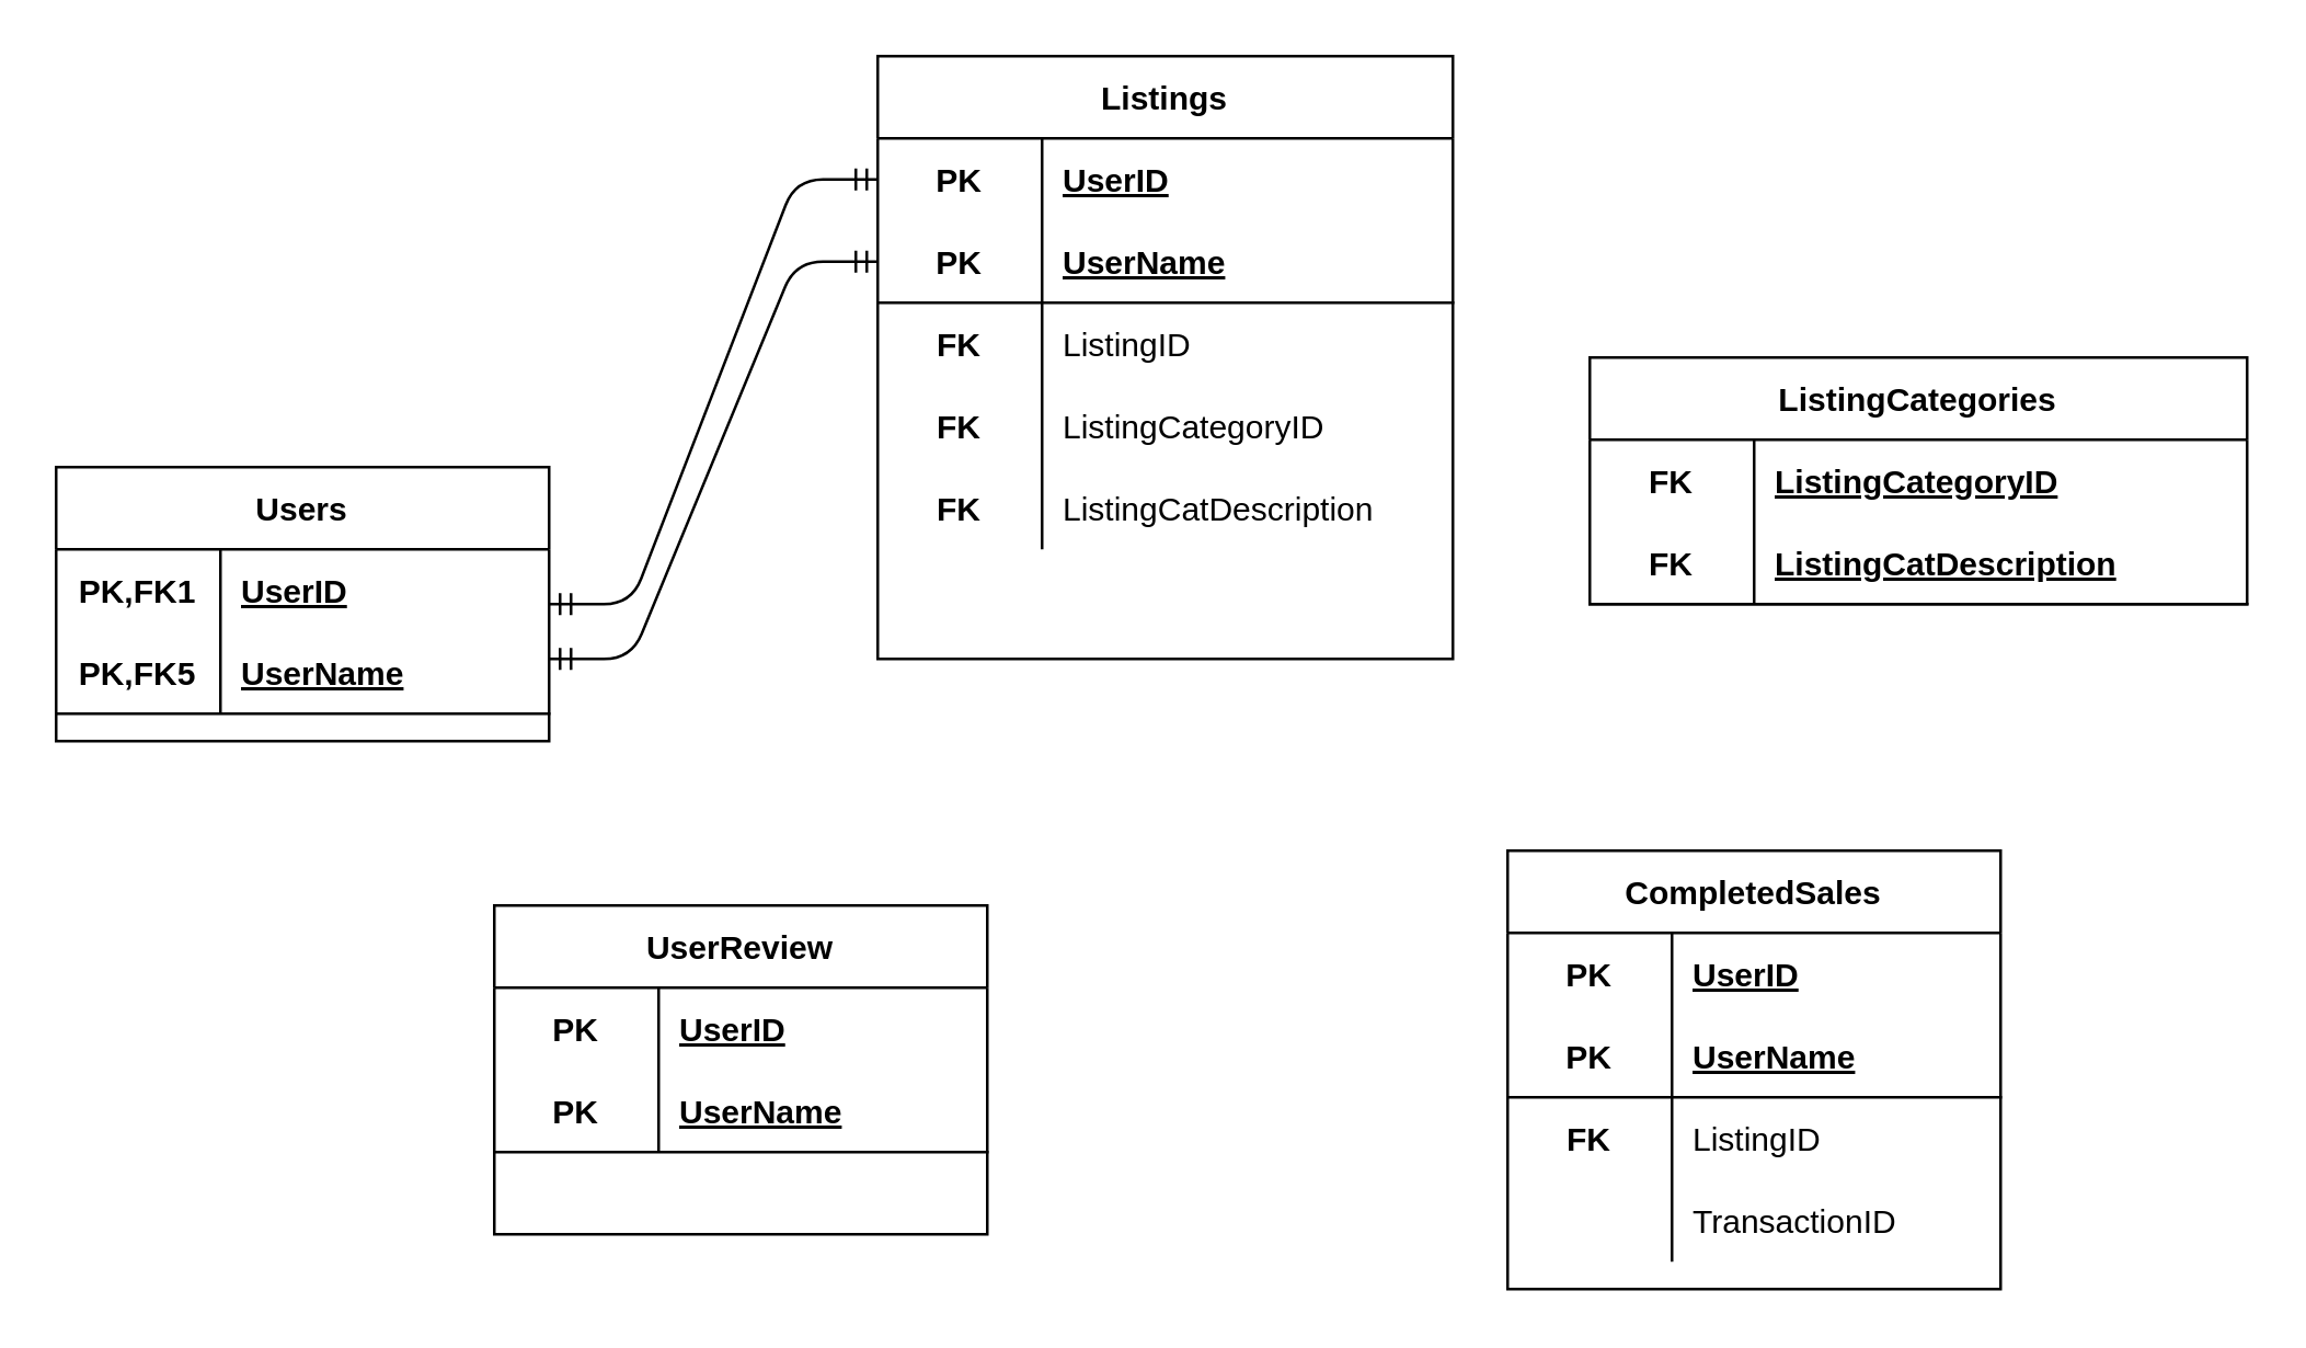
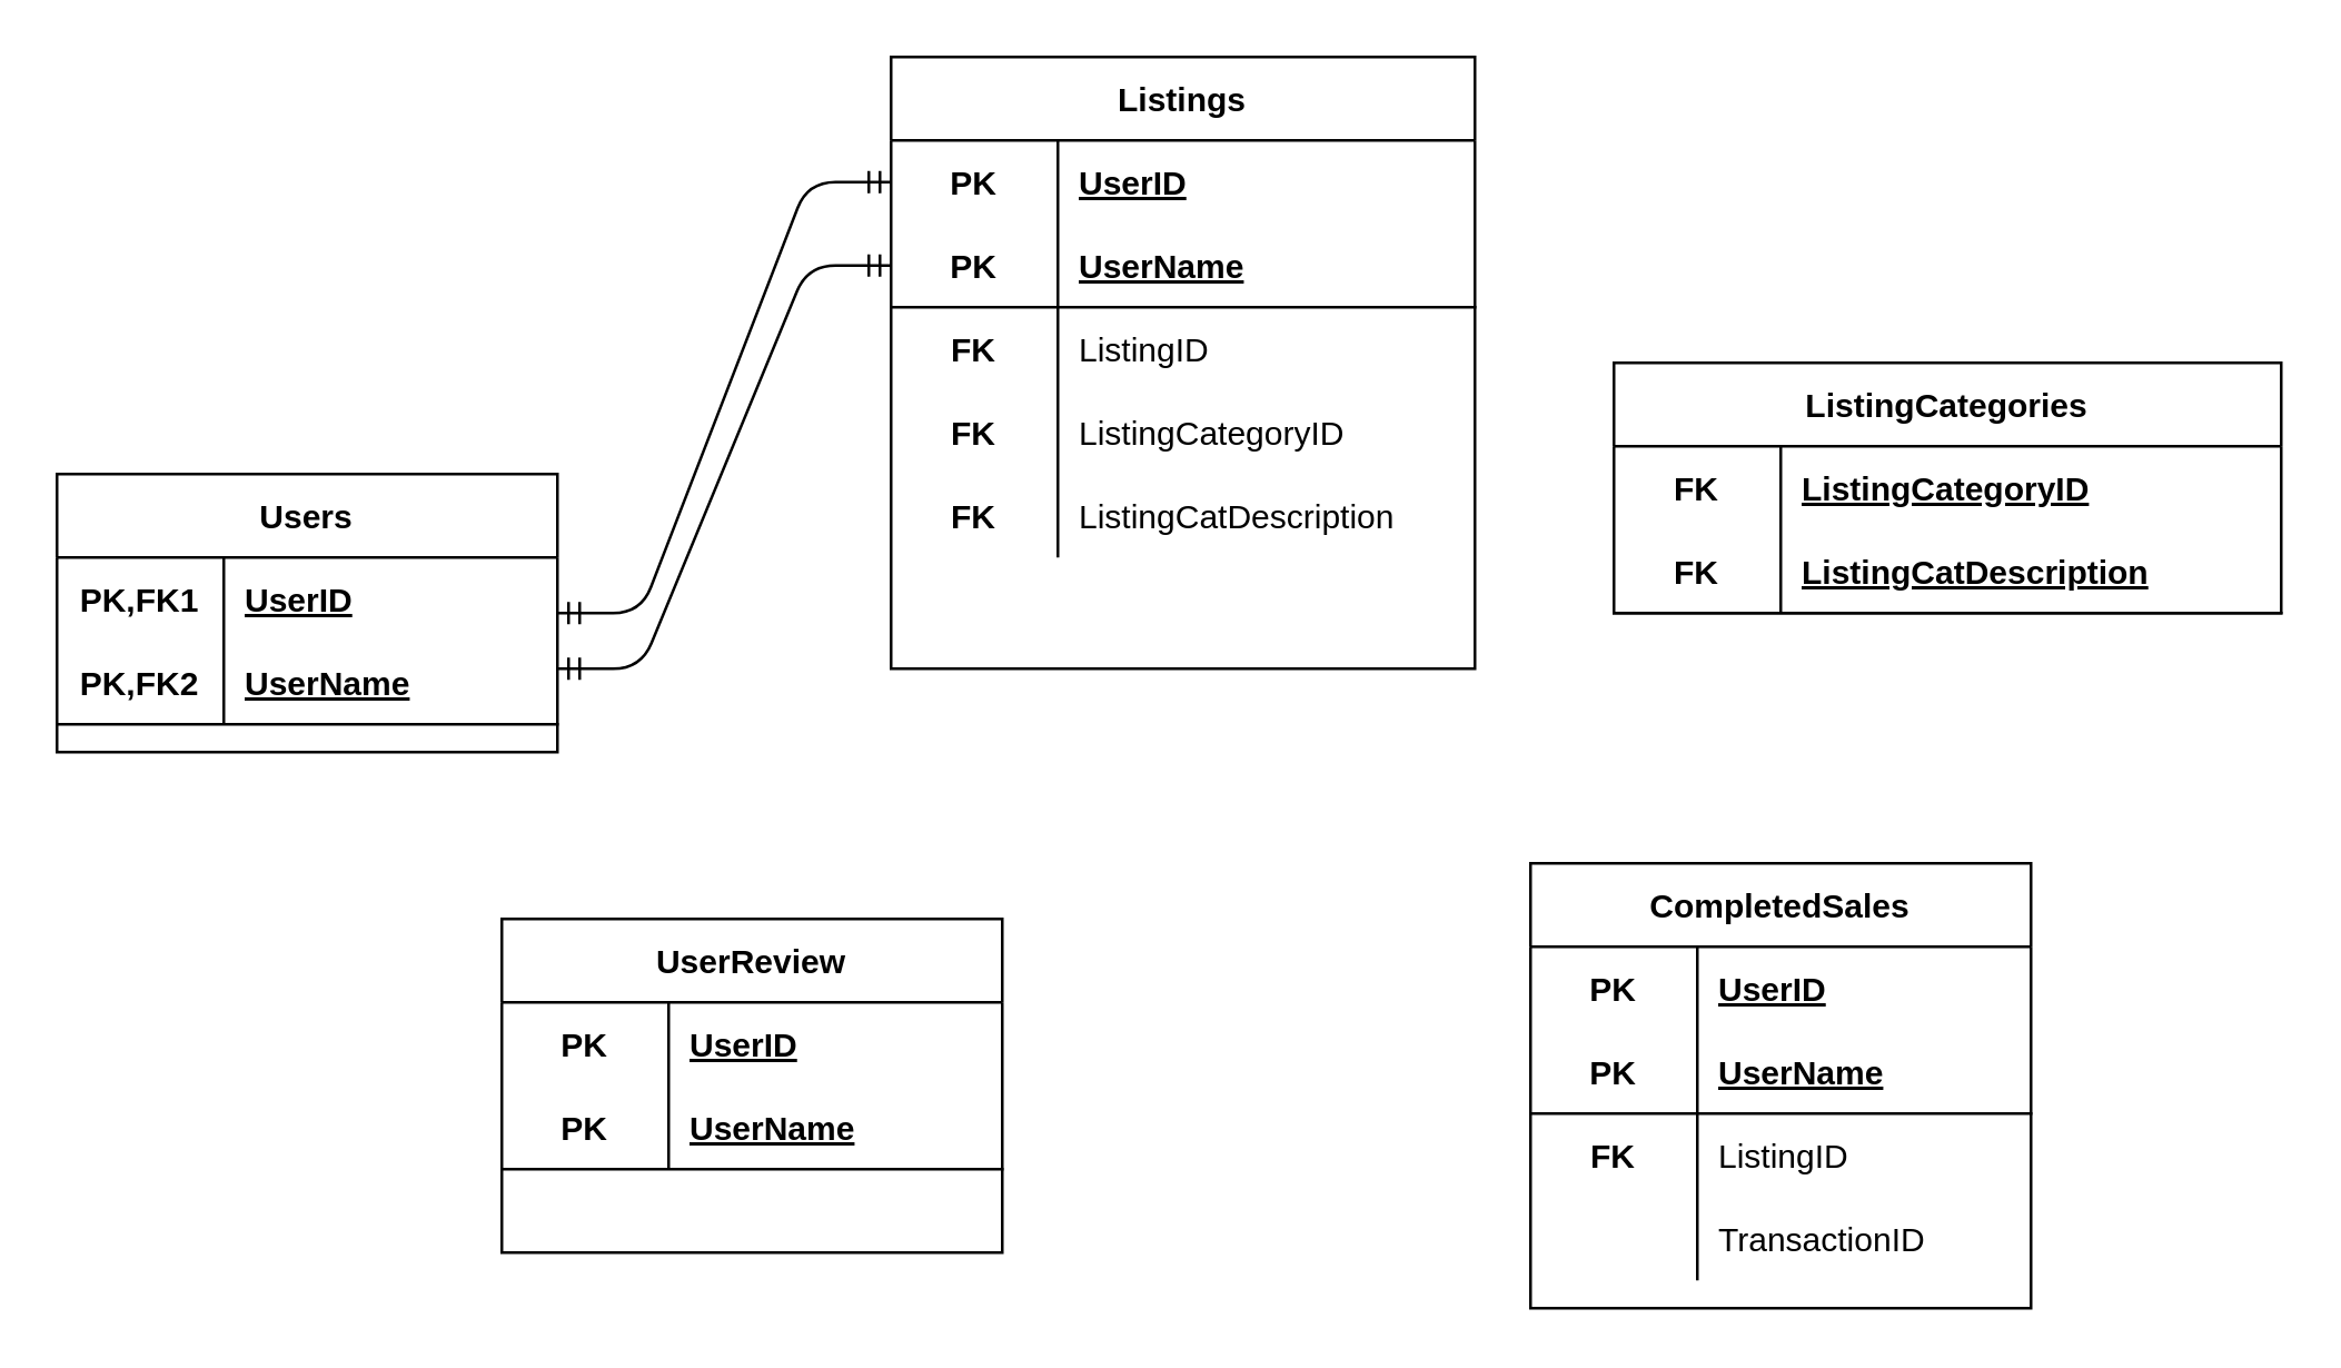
- <mxCell id="16" value="PK,FK5" style="shape=partialRectangle;connectable=0;fillColor=none;top=0;left=0;bottom=0;right=0;fontStyle=1;overflow=hidden;" parent="15" vertex="1"><mxGeometry width="60" height="30" as="geometry" /></mxCell>
+ <mxCell id="16" value="PK,FK2" style="shape=partialRectangle;connectable=0;fillColor=none;top=0;left=0;bottom=0;right=0;fontStyle=1;overflow=hidden;" parent="15" vertex="1"><mxGeometry width="60" height="30" as="geometry" /></mxCell>
